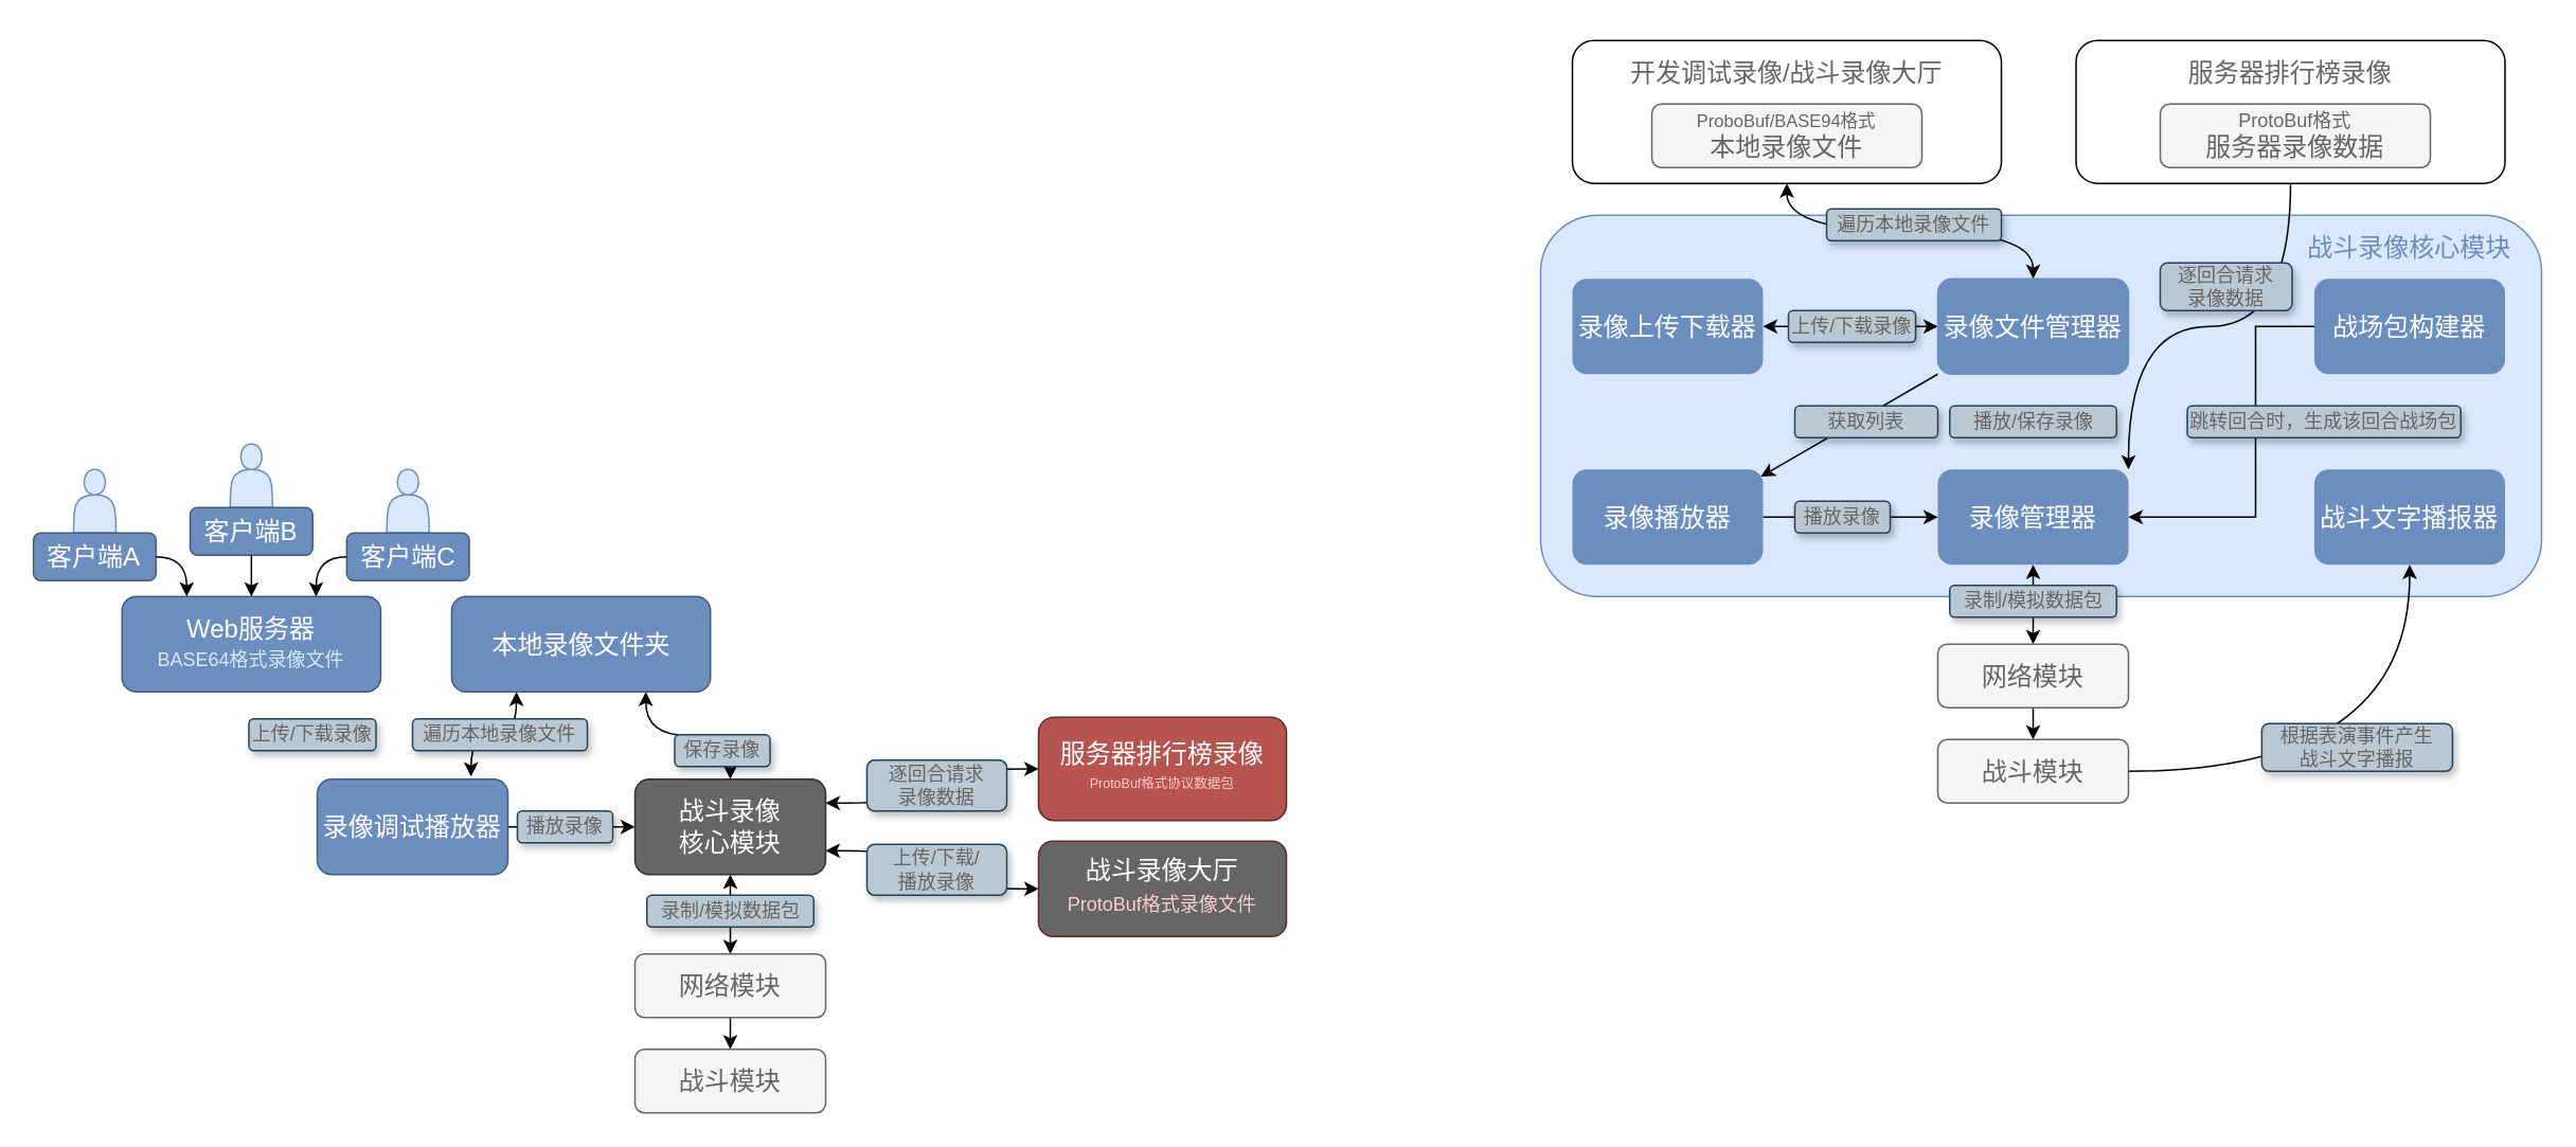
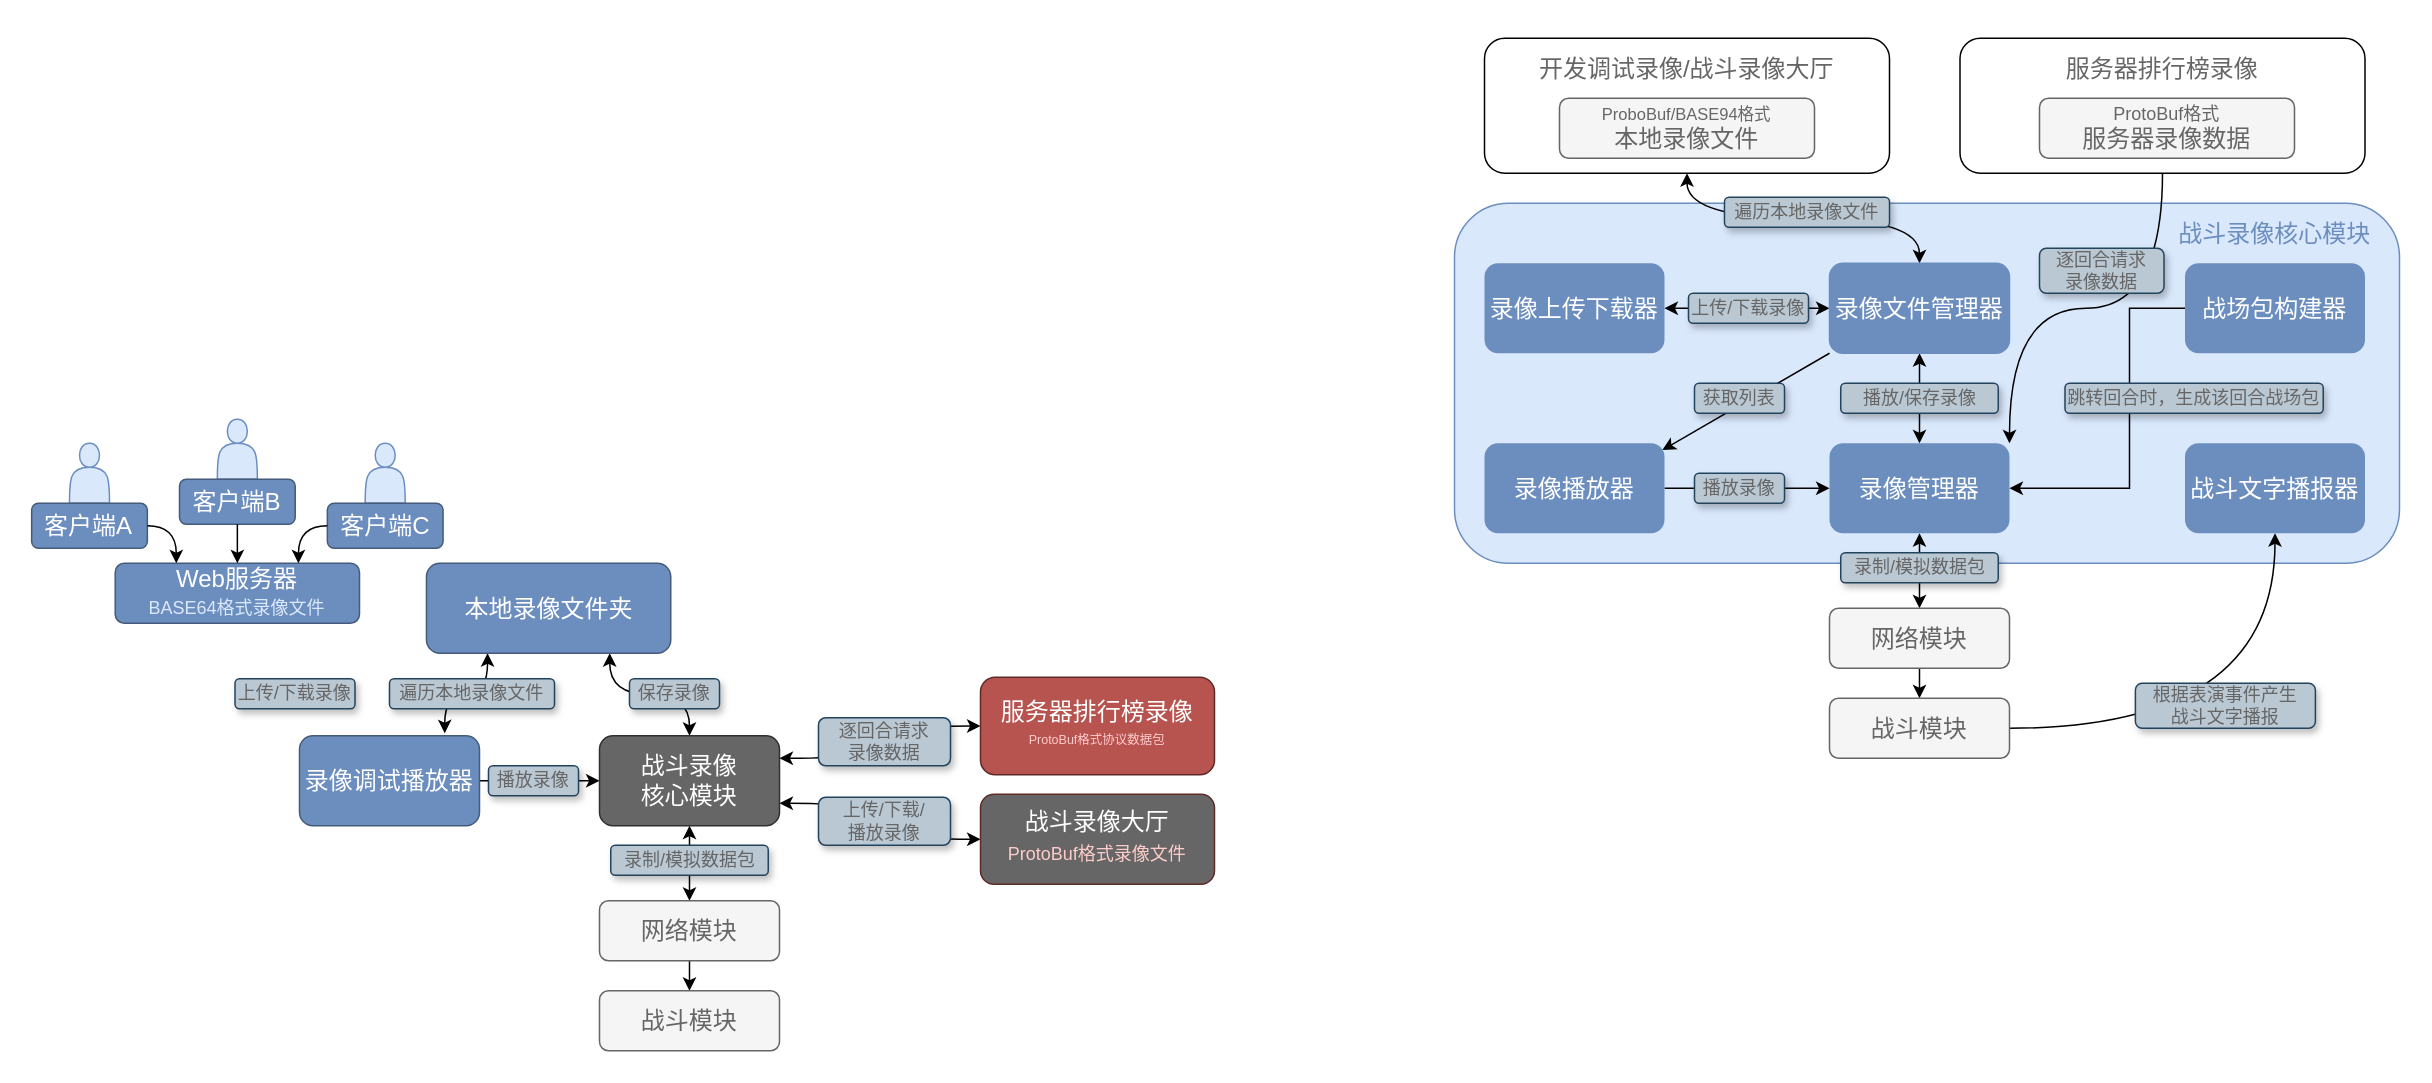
- <mxCell id="32" value="&lt;font color=&quot;#666666&quot;&gt;获取列表&lt;/font&gt;" style="text;html=1;align=center;verticalAlign=middle;whiteSpace=wrap;rounded=1;shadow=1;comic=0;glass=0;fillColor=#bac8d3;strokeColor=#23445d;" parent="1" vertex="1"><mxGeometry x="1129" y="255" width="90" height="20" as="geometry" /></mxCell>
+ <mxCell id="32" value="&lt;font color=&quot;#666666&quot;&gt;获取列表&lt;/font&gt;" style="text;html=1;align=center;verticalAlign=middle;whiteSpace=wrap;rounded=1;shadow=1;comic=0;glass=0;fillColor=#bac8d3;strokeColor=#23445d;" parent="1" vertex="1"><mxGeometry x="1129" y="255" width="60" height="20" as="geometry" /></mxCell>
+ <mxCell id="8" style="edgeStyle=orthogonalEdgeStyle;rounded=0;orthogonalLoop=1;jettySize=auto;html=1;exitX=0.5;exitY=0;exitDx=0;exitDy=0;entryX=0.5;entryY=1;entryDx=0;entryDy=0;startArrow=classic;startFill=1;" parent="1" source="9" target="12" edge="1"><mxGeometry relative="1" as="geometry" /></mxCell>
- <mxCell id="47" value="&lt;span style=&quot;color: rgb(255 , 255 , 255) ; font-size: 16px&quot;&gt;Web服务器&lt;/span&gt;&lt;br&gt;&lt;font style=&quot;font-size: 12px ; line-height: 160%&quot; color=&quot;#dae8fc&quot;&gt;BASE64格式录像文件&lt;/font&gt;" style="rounded=1;whiteSpace=wrap;html=1;fillColor=#6C8EBF;strokeColor=#455B7A;" vertex="1" parent="1"><mxGeometry x="76.14" y="375" width="162.86" height="60" as="geometry" /></mxCell>
+ <mxCell id="47" value="&lt;span style=&quot;color: rgb(255 , 255 , 255) ; font-size: 16px&quot;&gt;Web服务器&lt;/span&gt;&lt;br&gt;&lt;font style=&quot;font-size: 12px ; line-height: 160%&quot; color=&quot;#dae8fc&quot;&gt;BASE64格式录像文件&lt;/font&gt;" style="rounded=1;whiteSpace=wrap;html=1;fillColor=#6C8EBF;strokeColor=#455B7A;" vertex="1" parent="1"><mxGeometry x="76.14" y="375" width="162.86" height="40" as="geometry" /></mxCell>
- <mxCell id="70" value="&lt;font color=&quot;#666666&quot;&gt;保存录像&lt;/font&gt;" style="text;html=1;align=center;verticalAlign=middle;whiteSpace=wrap;rounded=1;shadow=1;comic=0;glass=0;fillColor=#bac8d3;strokeColor=#23445d;" vertex="1" parent="1"><mxGeometry x="424" y="462" width="60" height="20" as="geometry" /></mxCell>
+ <mxCell id="70" value="&lt;font color=&quot;#666666&quot;&gt;保存录像&lt;/font&gt;" style="text;html=1;align=center;verticalAlign=middle;whiteSpace=wrap;rounded=1;shadow=1;comic=0;glass=0;fillColor=#bac8d3;strokeColor=#23445d;" vertex="1" parent="1"><mxGeometry x="419" y="452" width="60" height="20" as="geometry" /></mxCell>
